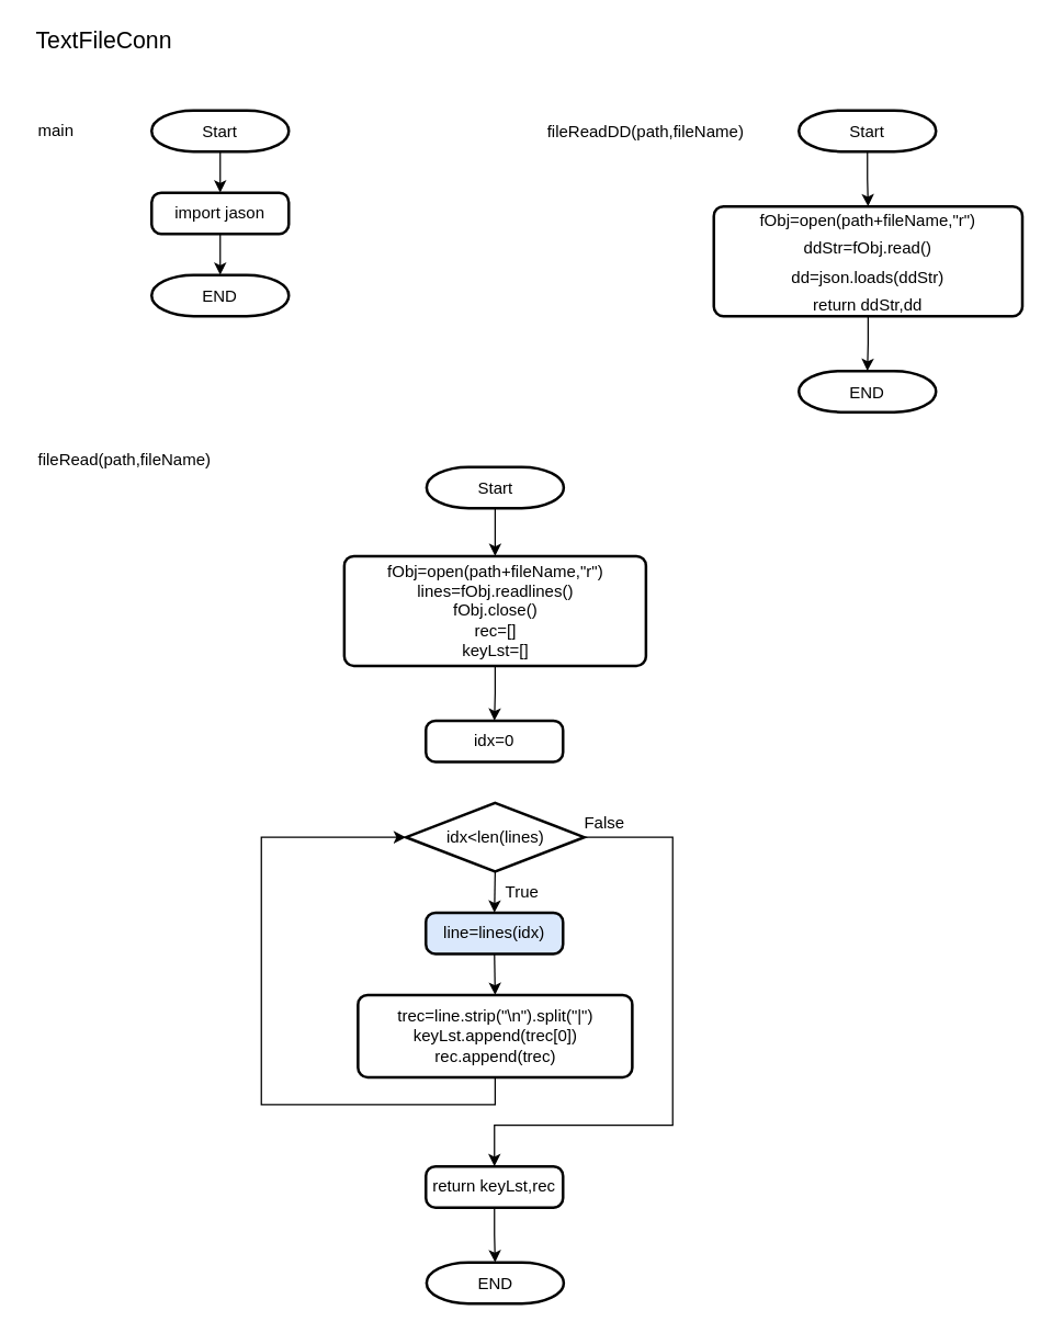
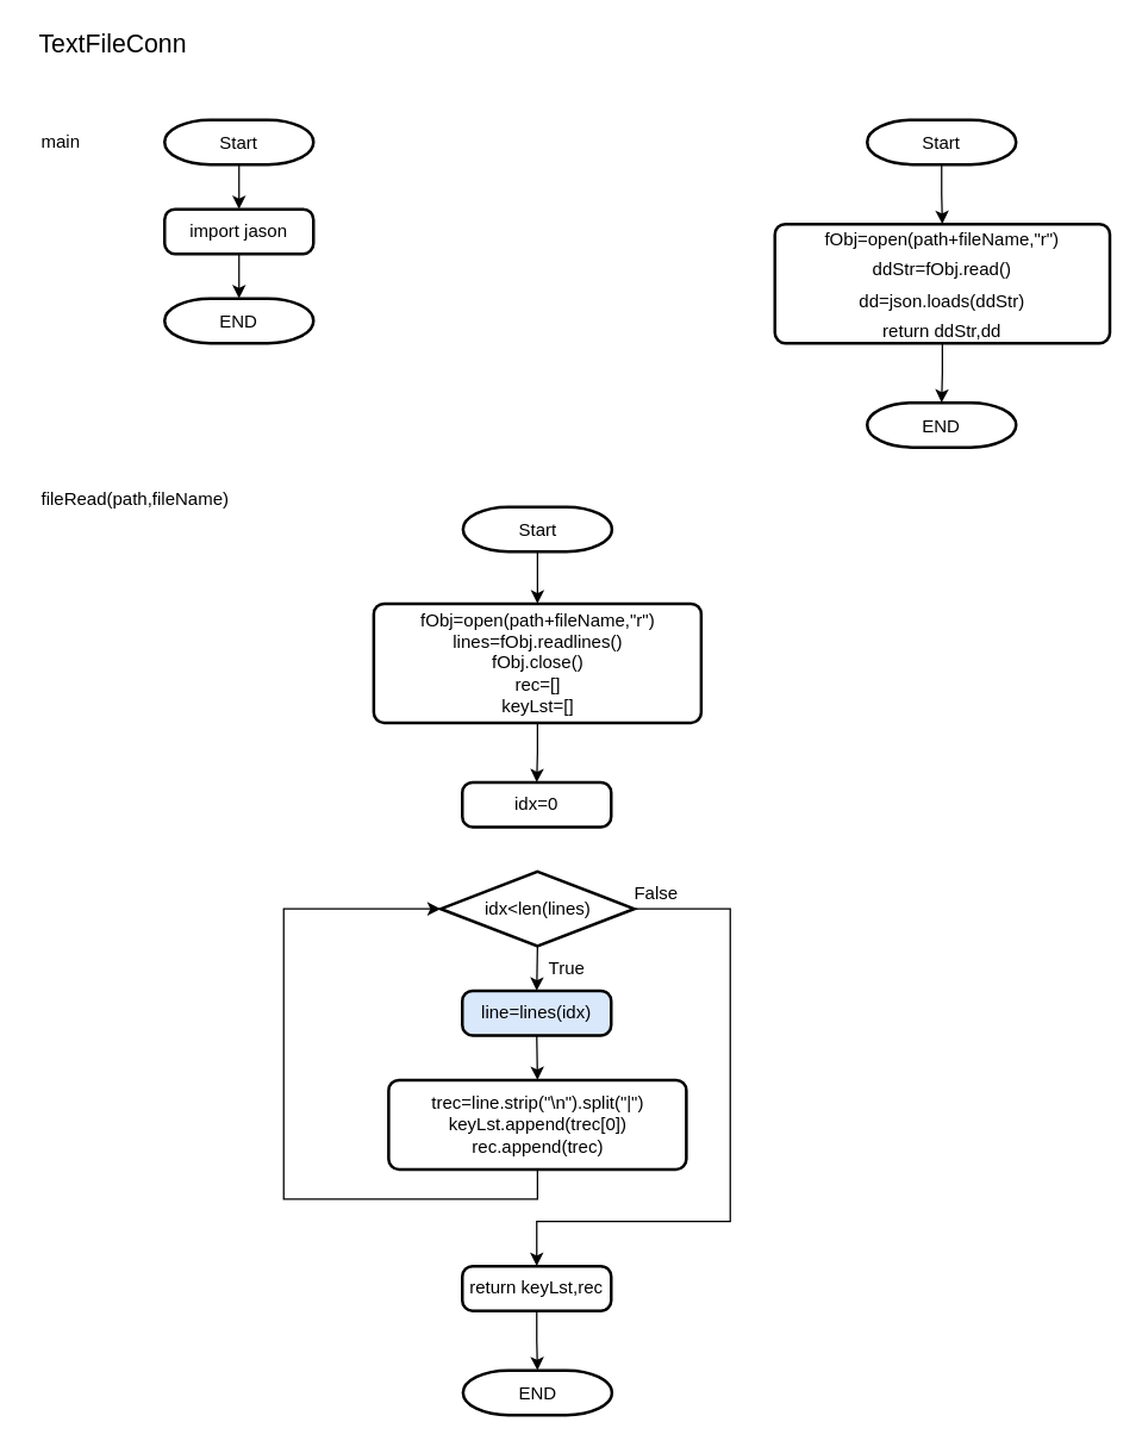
- <mxCell id="2" value="&lt;font style=&quot;font-size: 12px&quot;&gt;fileReadDD(path,fileName)&lt;/font&gt;" style="text;html=1;align=center;verticalAlign=middle;resizable=0;points=[];autosize=1;strokeColor=none;fillColor=none;fontSize=17;" parent="1" vertex="1"><mxGeometry x="390" y="80" width="160" height="30" as="geometry" /></mxCell>
